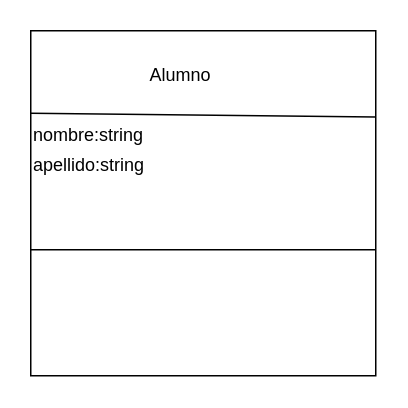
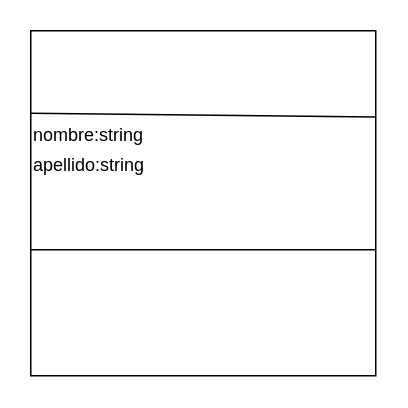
- <mxCell id="4" value="Alumno" style="text;html=1;strokeColor=none;fillColor=none;align=center;verticalAlign=middle;whiteSpace=wrap;rounded=0;" vertex="1" parent="1"><mxGeometry x="80" y="30" width="80" height="40" as="geometry" /></mxCell>
